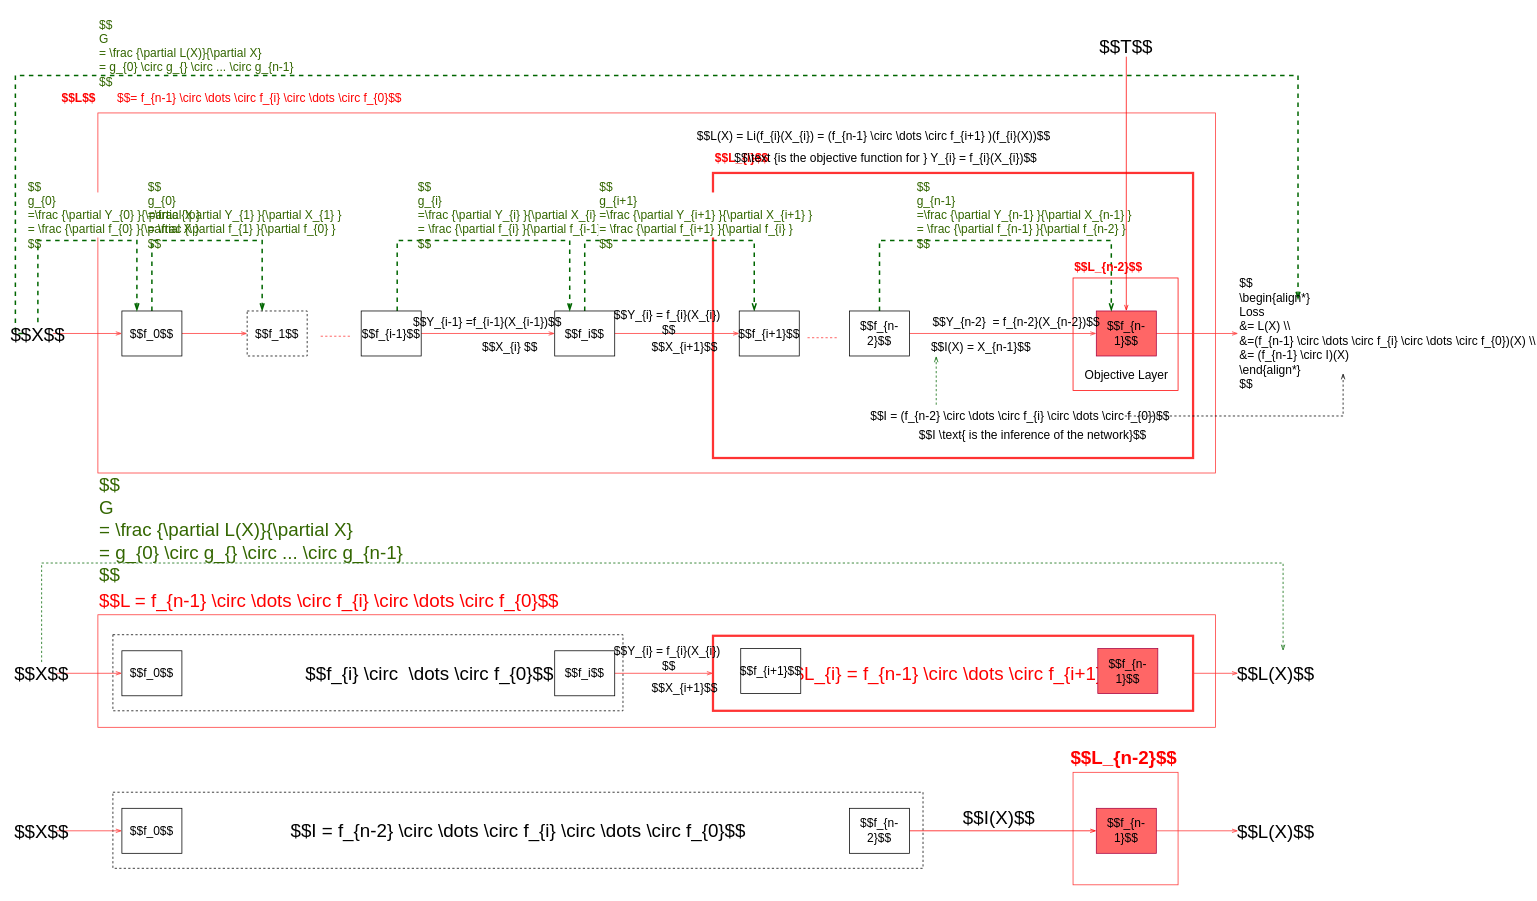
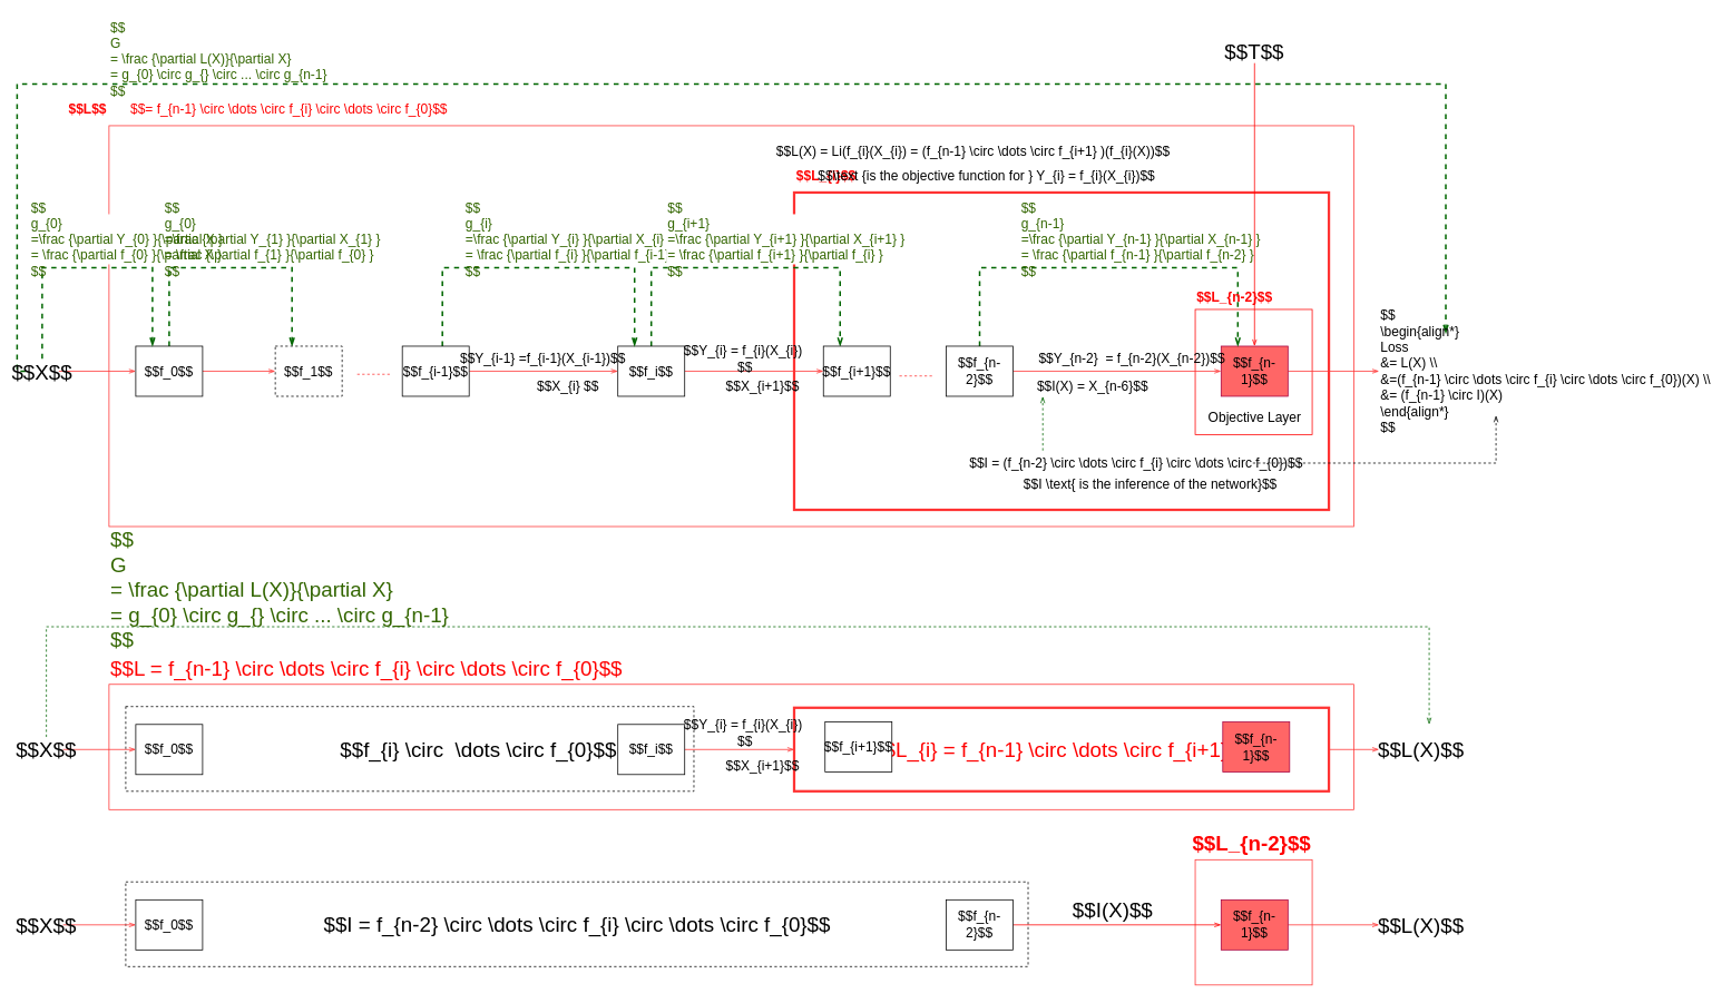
- <mxCell id="51" value="$$I(X) = X_{n-1}$$" style="text;html=1;align=left;verticalAlign=middle;resizable=0;points=[];autosize=1;fontSize=16;fontColor=#000000;" vertex="1" parent="1"><mxGeometry x="1239" y="452" width="150" height="20" as="geometry" /></mxCell>
+ <mxCell id="51" value="$$I(X) = X_{n-6}$$" style="text;html=1;align=left;verticalAlign=middle;resizable=0;points=[];autosize=1;fontSize=16;fontColor=#000000;" vertex="1" parent="1"><mxGeometry x="1239" y="452" width="150" height="20" as="geometry" /></mxCell>
